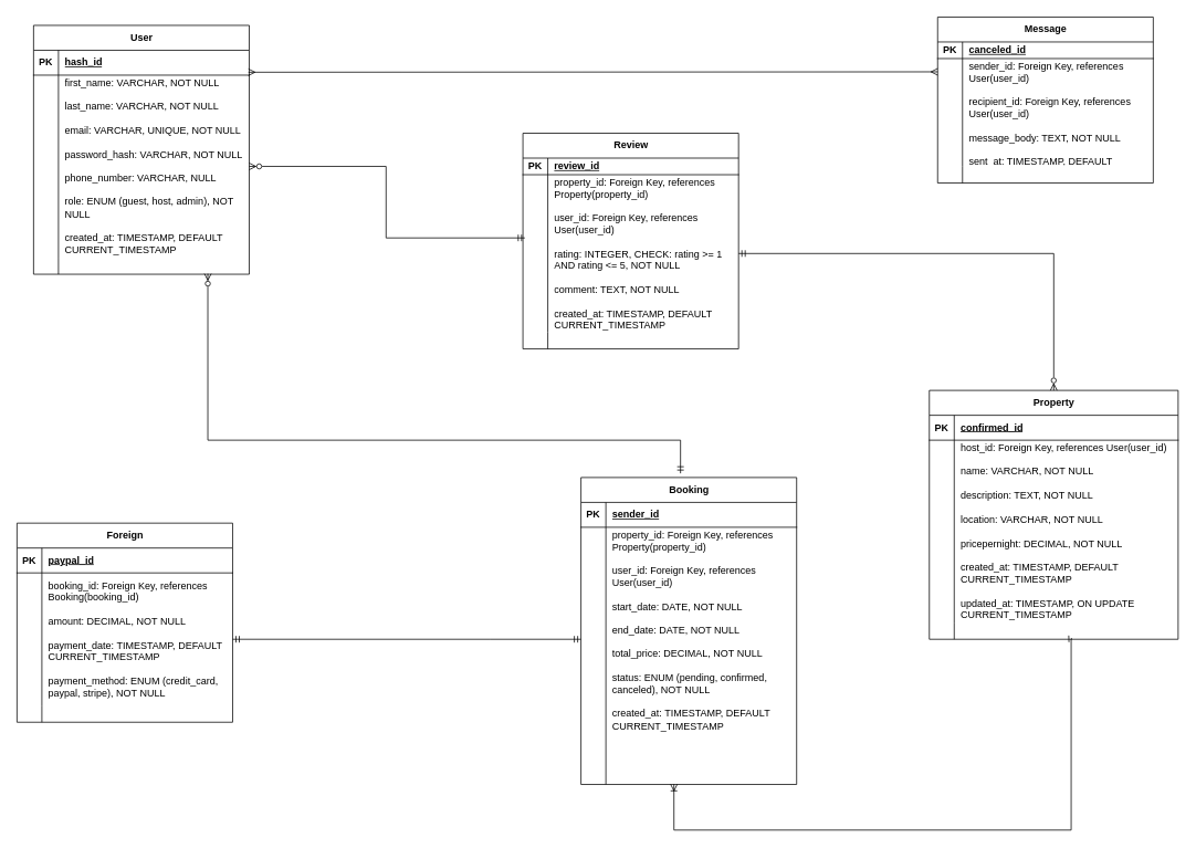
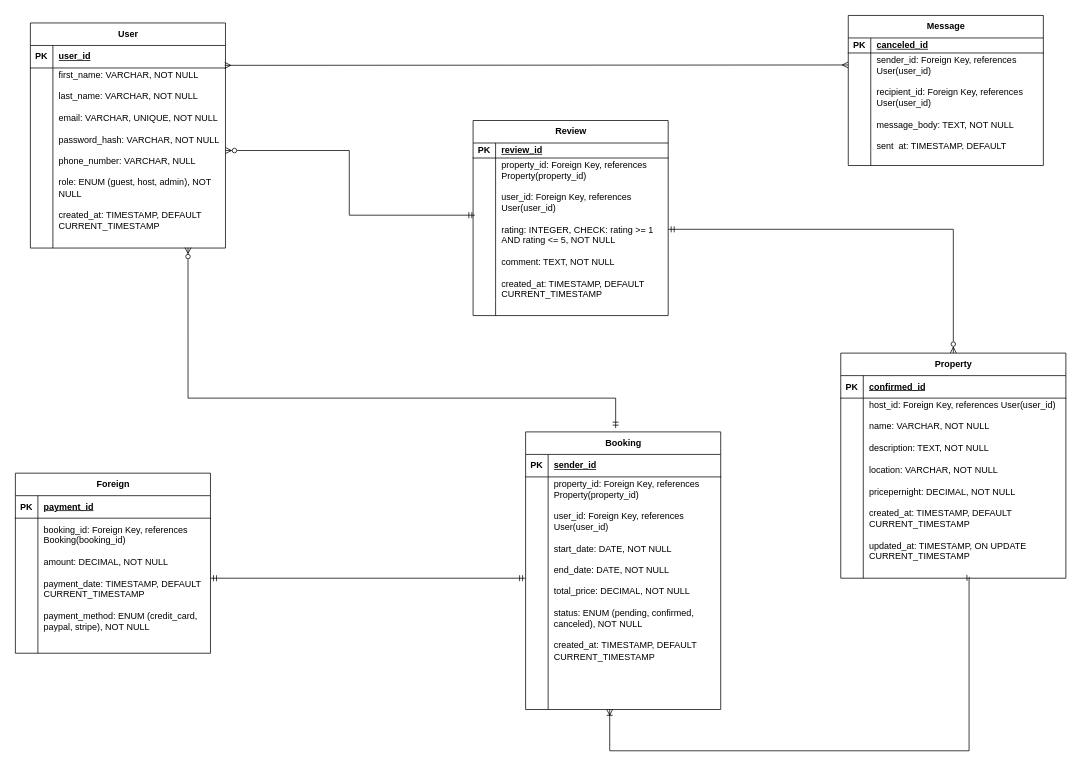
- <mxCell id="5" value="hash_id" style="shape=partialRectangle;connectable=0;fillColor=none;top=0;left=0;bottom=0;right=0;align=left;spacingLeft=6;fontStyle=5;overflow=hidden;whiteSpace=wrap;html=1;" parent="3" vertex="1"><mxGeometry x="30" width="230" height="30" as="geometry"><mxRectangle width="230" height="30" as="alternateBounds" /></mxGeometry></mxCell>
+ <mxCell id="5" value="user_id" style="shape=partialRectangle;connectable=0;fillColor=none;top=0;left=0;bottom=0;right=0;align=left;spacingLeft=6;fontStyle=5;overflow=hidden;whiteSpace=wrap;html=1;" parent="3" vertex="1"><mxGeometry x="30" width="230" height="30" as="geometry"><mxRectangle width="230" height="30" as="alternateBounds" /></mxGeometry></mxCell>
- <mxCell id="35" value="paypal_id" style="shape=partialRectangle;connectable=0;fillColor=none;top=0;left=0;bottom=0;right=0;align=left;spacingLeft=6;fontStyle=5;overflow=hidden;whiteSpace=wrap;html=1;" parent="33" vertex="1"><mxGeometry x="30" width="230" height="30" as="geometry"><mxRectangle width="230" height="30" as="alternateBounds" /></mxGeometry></mxCell>
+ <mxCell id="35" value="payment_id" style="shape=partialRectangle;connectable=0;fillColor=none;top=0;left=0;bottom=0;right=0;align=left;spacingLeft=6;fontStyle=5;overflow=hidden;whiteSpace=wrap;html=1;" parent="33" vertex="1"><mxGeometry x="30" width="230" height="30" as="geometry"><mxRectangle width="230" height="30" as="alternateBounds" /></mxGeometry></mxCell>
